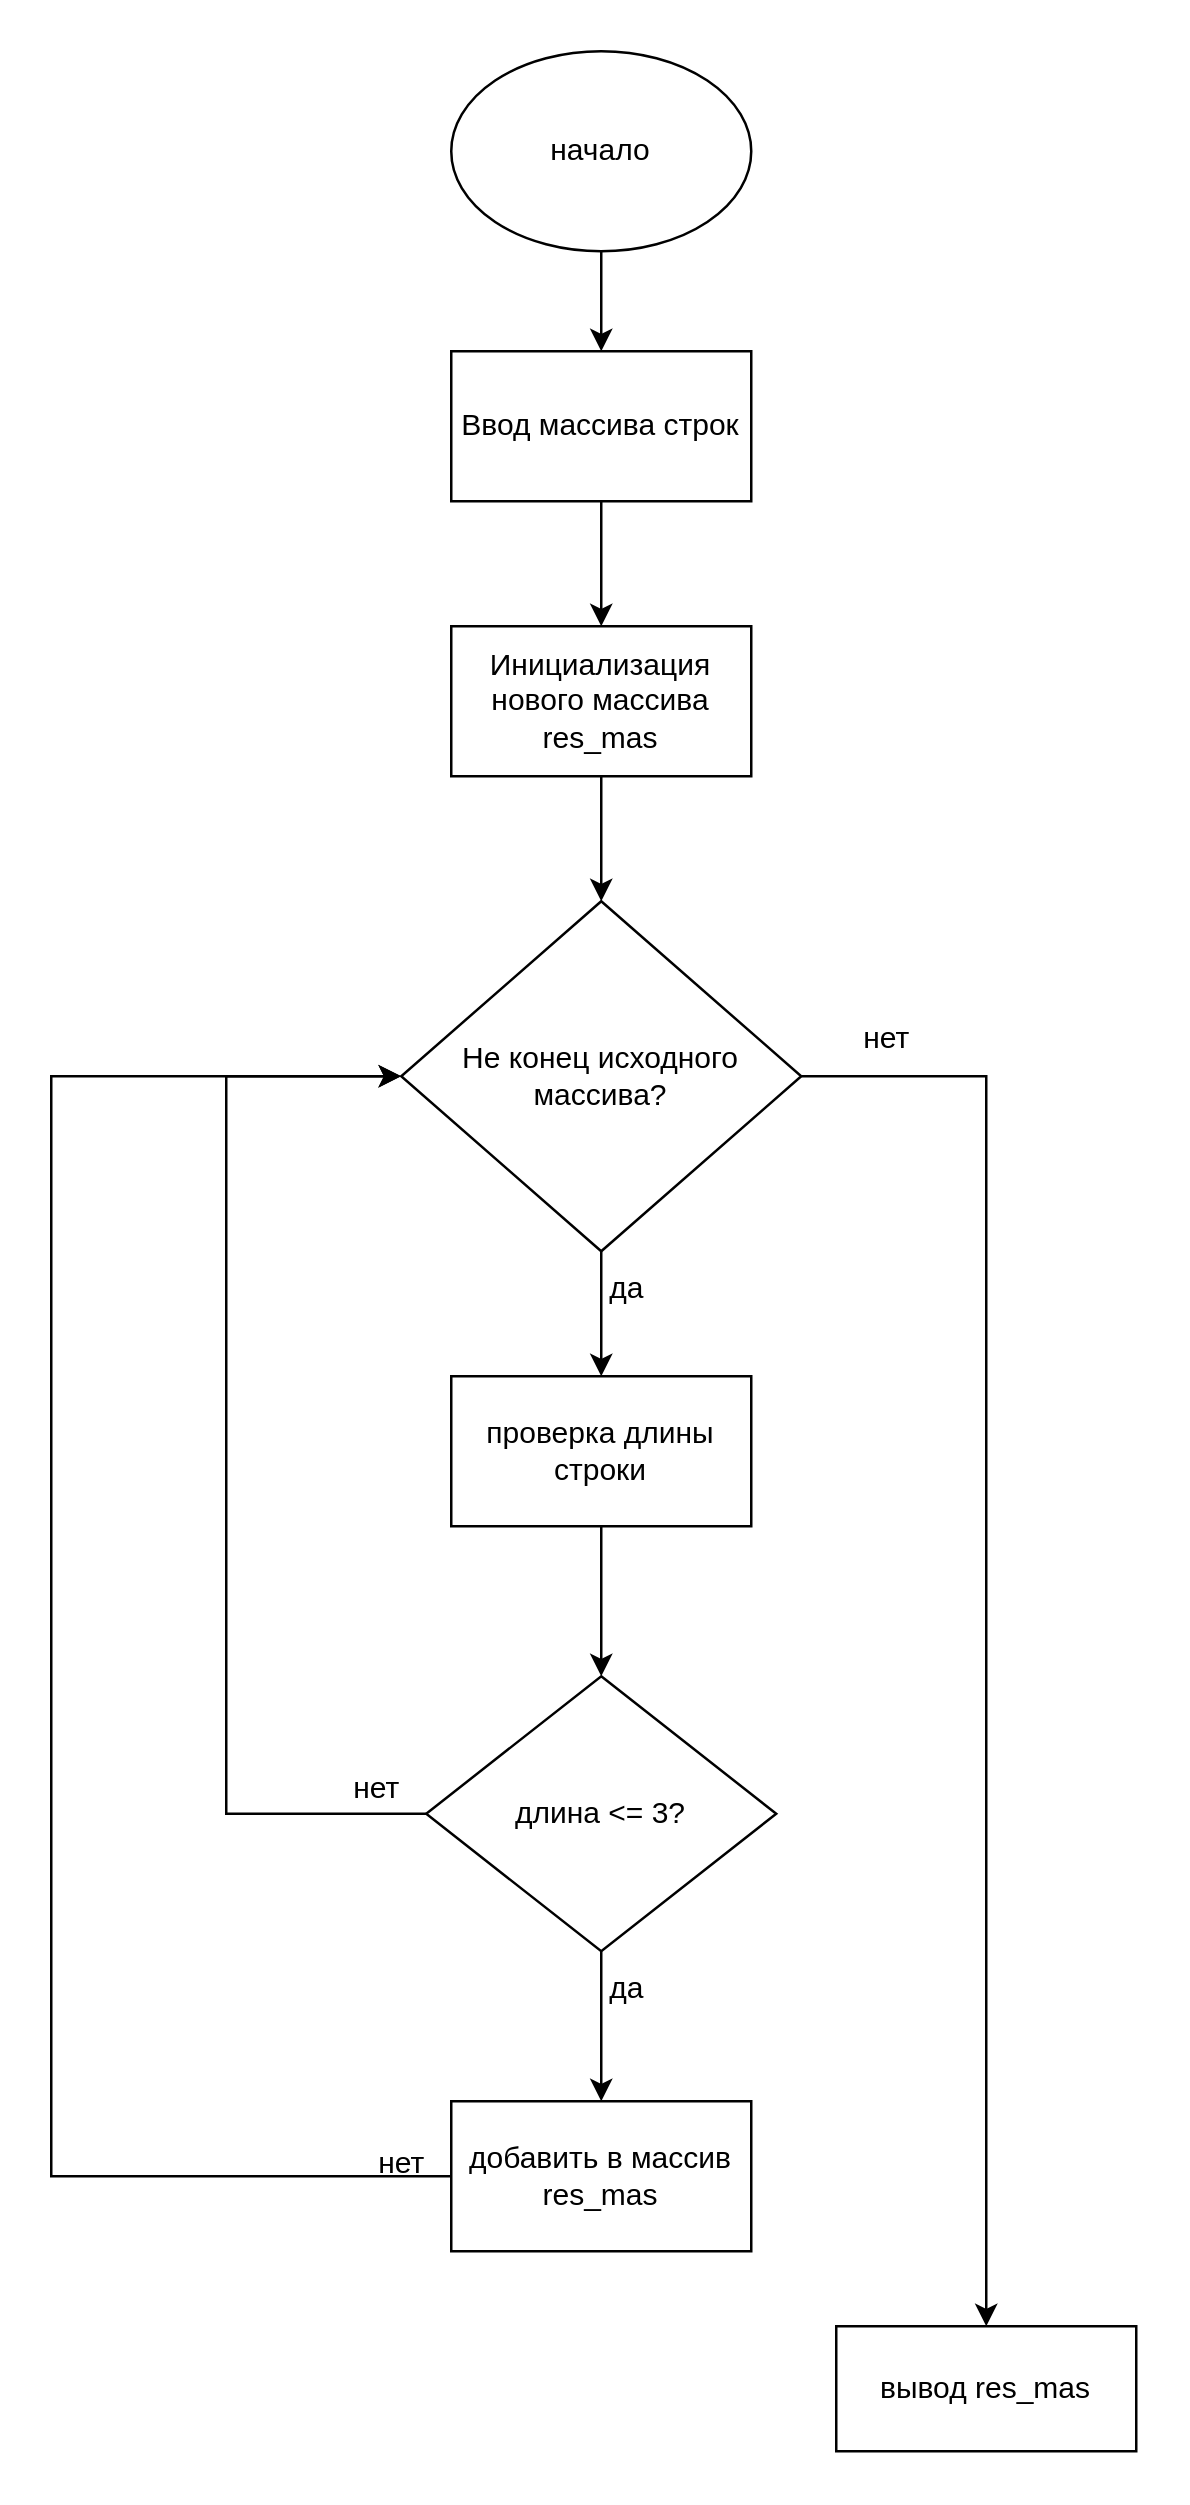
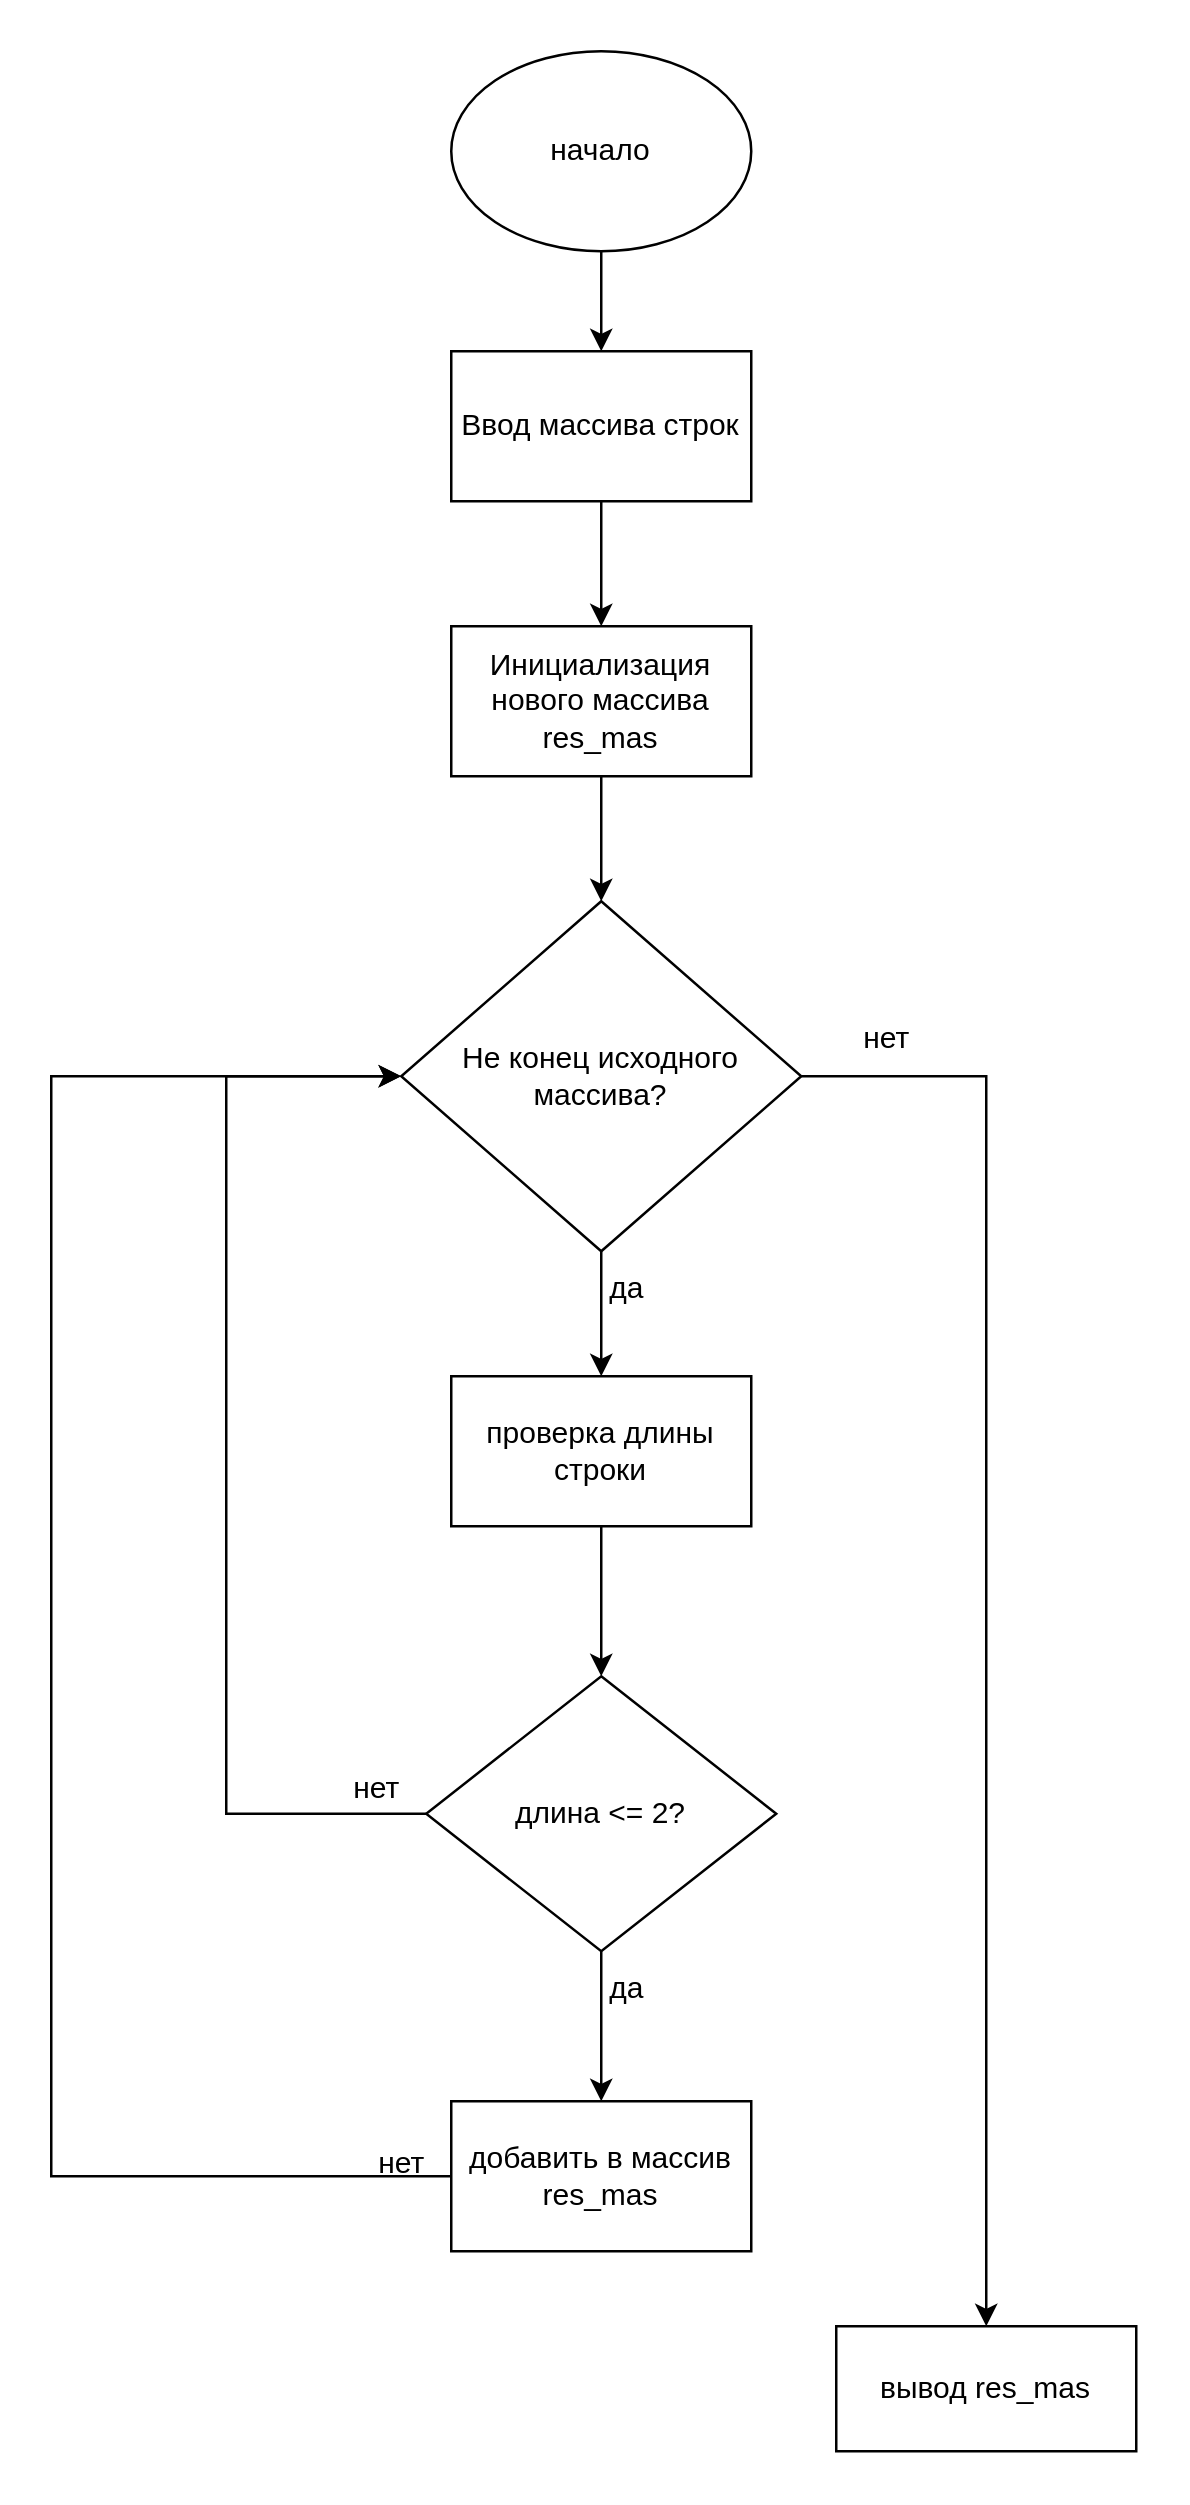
- <mxCell id="9" value="длина &amp;lt;= 3?" style="rhombus;whiteSpace=wrap;html=1;" vertex="1" parent="1"><mxGeometry x="170" y="670" width="140" height="110" as="geometry" /></mxCell>
+ <mxCell id="9" value="длина &amp;lt;= 2?" style="rhombus;whiteSpace=wrap;html=1;" vertex="1" parent="1"><mxGeometry x="170" y="670" width="140" height="110" as="geometry" /></mxCell>
